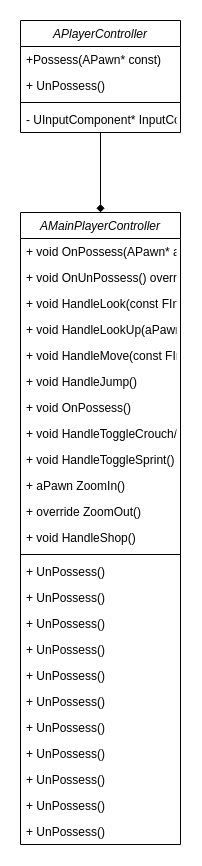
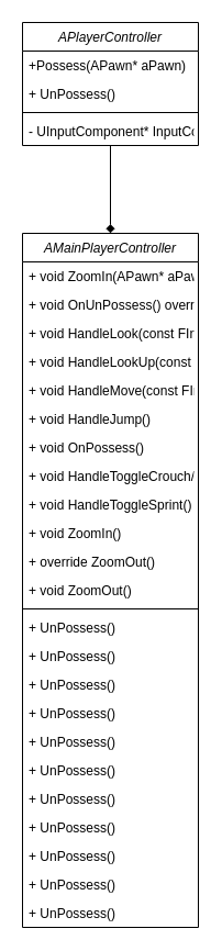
- <mxCell id="4" value="+Possess(APawn* const)" style="text;align=left;verticalAlign=top;spacingLeft=4;spacingRight=4;overflow=hidden;rotatable=0;points=[[0,0.5],[1,0.5]];portConstraint=eastwest;" parent="3" vertex="1"><mxGeometry y="26" width="160" height="26" as="geometry" /></mxCell>
+ <mxCell id="4" value="+Possess(APawn* aPawn)" style="text;align=left;verticalAlign=top;spacingLeft=4;spacingRight=4;overflow=hidden;rotatable=0;points=[[0,0.5],[1,0.5]];portConstraint=eastwest;" parent="3" vertex="1"><mxGeometry y="26" width="160" height="26" as="geometry" /></mxCell>
- <mxCell id="9" value="+ void OnPossess(APawn* aPawn) override" style="text;align=left;verticalAlign=top;spacingLeft=4;spacingRight=4;overflow=hidden;rotatable=0;points=[[0,0.5],[1,0.5]];portConstraint=eastwest;" vertex="1" parent="8"><mxGeometry y="26" width="160" height="26" as="geometry" /></mxCell>
+ <mxCell id="9" value="+ void ZoomIn(APawn* aPawn) override" style="text;align=left;verticalAlign=top;spacingLeft=4;spacingRight=4;overflow=hidden;rotatable=0;points=[[0,0.5],[1,0.5]];portConstraint=eastwest;" vertex="1" parent="8"><mxGeometry y="26" width="160" height="26" as="geometry" /></mxCell>
- <mxCell id="12" value="+ void HandleLookUp(aPawn FInputActionValue&amp;)" style="text;align=left;verticalAlign=top;spacingLeft=4;spacingRight=4;overflow=hidden;rotatable=0;points=[[0,0.5],[1,0.5]];portConstraint=eastwest;rounded=0;shadow=0;html=0;" vertex="1" parent="8"><mxGeometry y="104" width="160" height="26" as="geometry" /></mxCell>
+ <mxCell id="12" value="+ void HandleLookUp(const FInputActionValue&amp;)" style="text;align=left;verticalAlign=top;spacingLeft=4;spacingRight=4;overflow=hidden;rotatable=0;points=[[0,0.5],[1,0.5]];portConstraint=eastwest;rounded=0;shadow=0;html=0;" vertex="1" parent="8"><mxGeometry y="104" width="160" height="26" as="geometry" /></mxCell>
- <mxCell id="18" value="+ aPawn ZoomIn()" style="text;align=left;verticalAlign=top;spacingLeft=4;spacingRight=4;overflow=hidden;rotatable=0;points=[[0,0.5],[1,0.5]];portConstraint=eastwest;rounded=0;shadow=0;html=0;" vertex="1" parent="8"><mxGeometry y="260" width="160" height="26" as="geometry" /></mxCell>
+ <mxCell id="18" value="+ void ZoomIn()" style="text;align=left;verticalAlign=top;spacingLeft=4;spacingRight=4;overflow=hidden;rotatable=0;points=[[0,0.5],[1,0.5]];portConstraint=eastwest;rounded=0;shadow=0;html=0;" vertex="1" parent="8"><mxGeometry y="260" width="160" height="26" as="geometry" /></mxCell>
- <mxCell id="20" value="+ void HandleShop()" style="text;align=left;verticalAlign=top;spacingLeft=4;spacingRight=4;overflow=hidden;rotatable=0;points=[[0,0.5],[1,0.5]];portConstraint=eastwest;rounded=0;shadow=0;html=0;" vertex="1" parent="8"><mxGeometry y="312" width="160" height="26" as="geometry" /></mxCell>
+ <mxCell id="20" value="+ void ZoomOut()" style="text;align=left;verticalAlign=top;spacingLeft=4;spacingRight=4;overflow=hidden;rotatable=0;points=[[0,0.5],[1,0.5]];portConstraint=eastwest;rounded=0;shadow=0;html=0;" vertex="1" parent="8"><mxGeometry y="312" width="160" height="26" as="geometry" /></mxCell>
